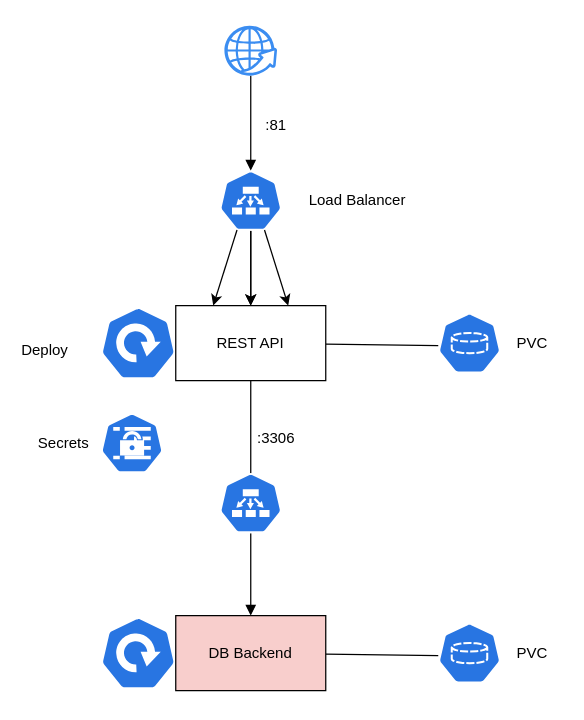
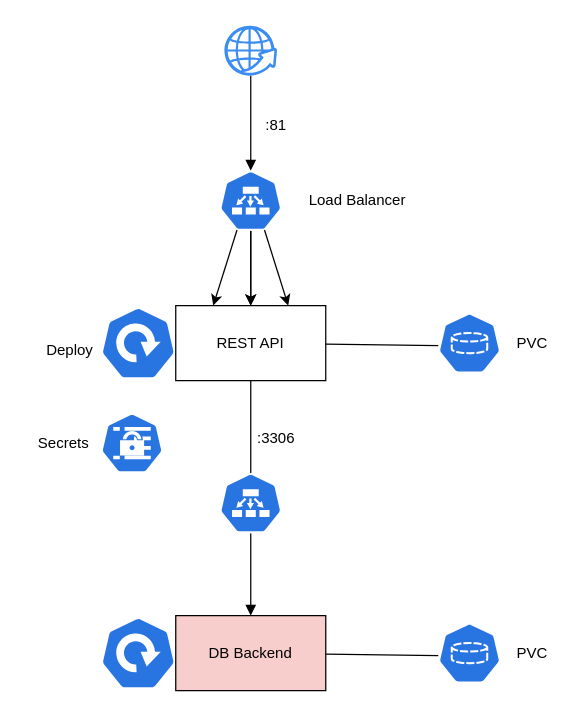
- <mxCell id="15" value="Deploy&lt;br&gt;" style="text;html=1;align=center;verticalAlign=middle;resizable=0;points=[];autosize=1;strokeColor=none;" vertex="1" parent="1"><mxGeometry x="10" y="270" width="50" height="20" as="geometry" /></mxCell>
+ <mxCell id="15" value="Deploy&lt;br&gt;" style="text;html=1;align=center;verticalAlign=middle;resizable=0;points=[];autosize=1;strokeColor=none;" vertex="1" parent="1"><mxGeometry x="30" y="270" width="50" height="20" as="geometry" /></mxCell>
